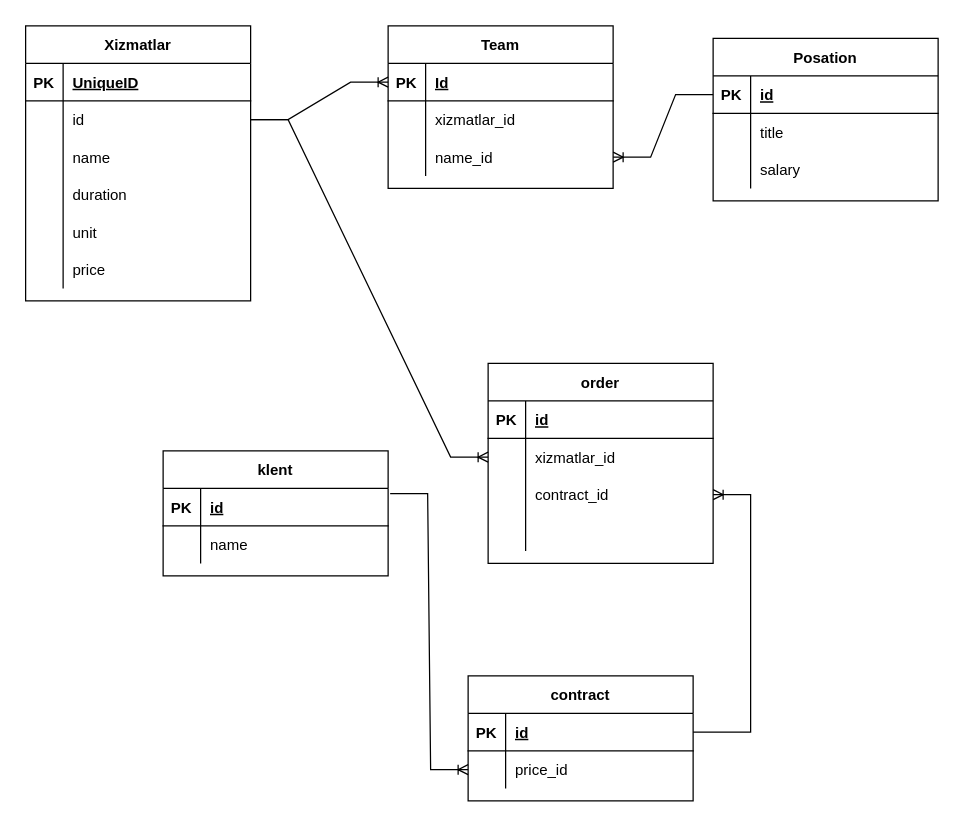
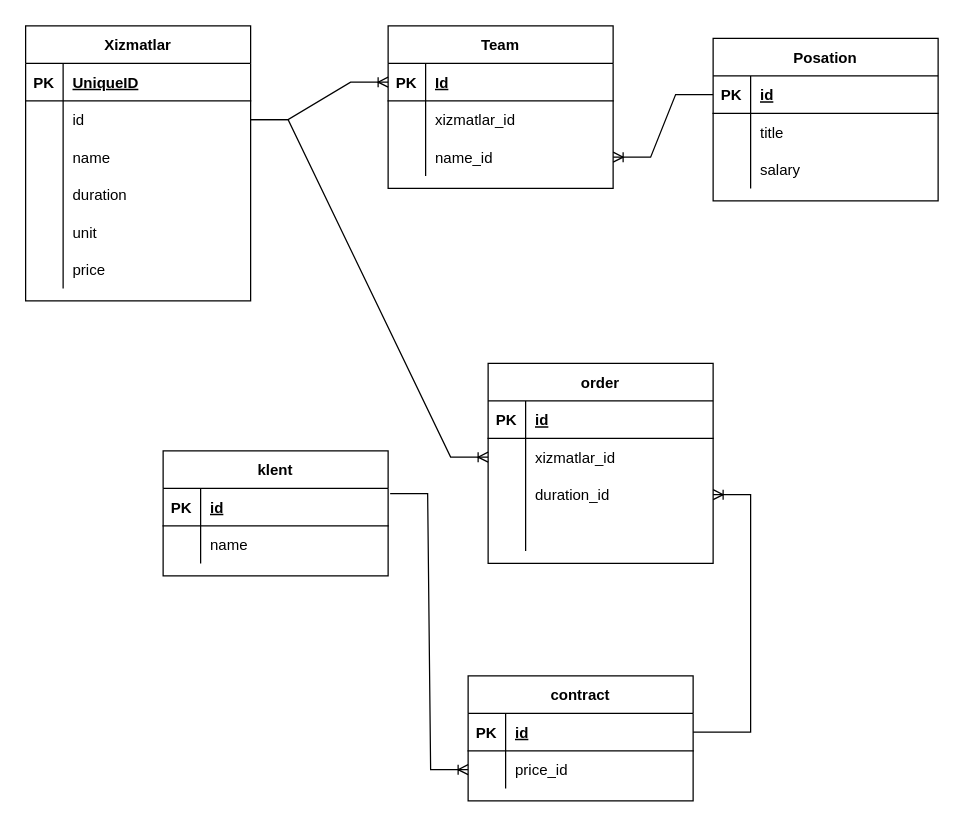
- <mxCell id="59" value="contract_id" style="shape=partialRectangle;connectable=0;fillColor=none;top=0;left=0;bottom=0;right=0;align=left;spacingLeft=6;overflow=hidden;" vertex="1" parent="57"><mxGeometry x="30" width="150" height="30" as="geometry"><mxRectangle width="150" height="30" as="alternateBounds" /></mxGeometry></mxCell>
+ <mxCell id="59" value="duration_id" style="shape=partialRectangle;connectable=0;fillColor=none;top=0;left=0;bottom=0;right=0;align=left;spacingLeft=6;overflow=hidden;" vertex="1" parent="57"><mxGeometry x="30" width="150" height="30" as="geometry"><mxRectangle width="150" height="30" as="alternateBounds" /></mxGeometry></mxCell>
